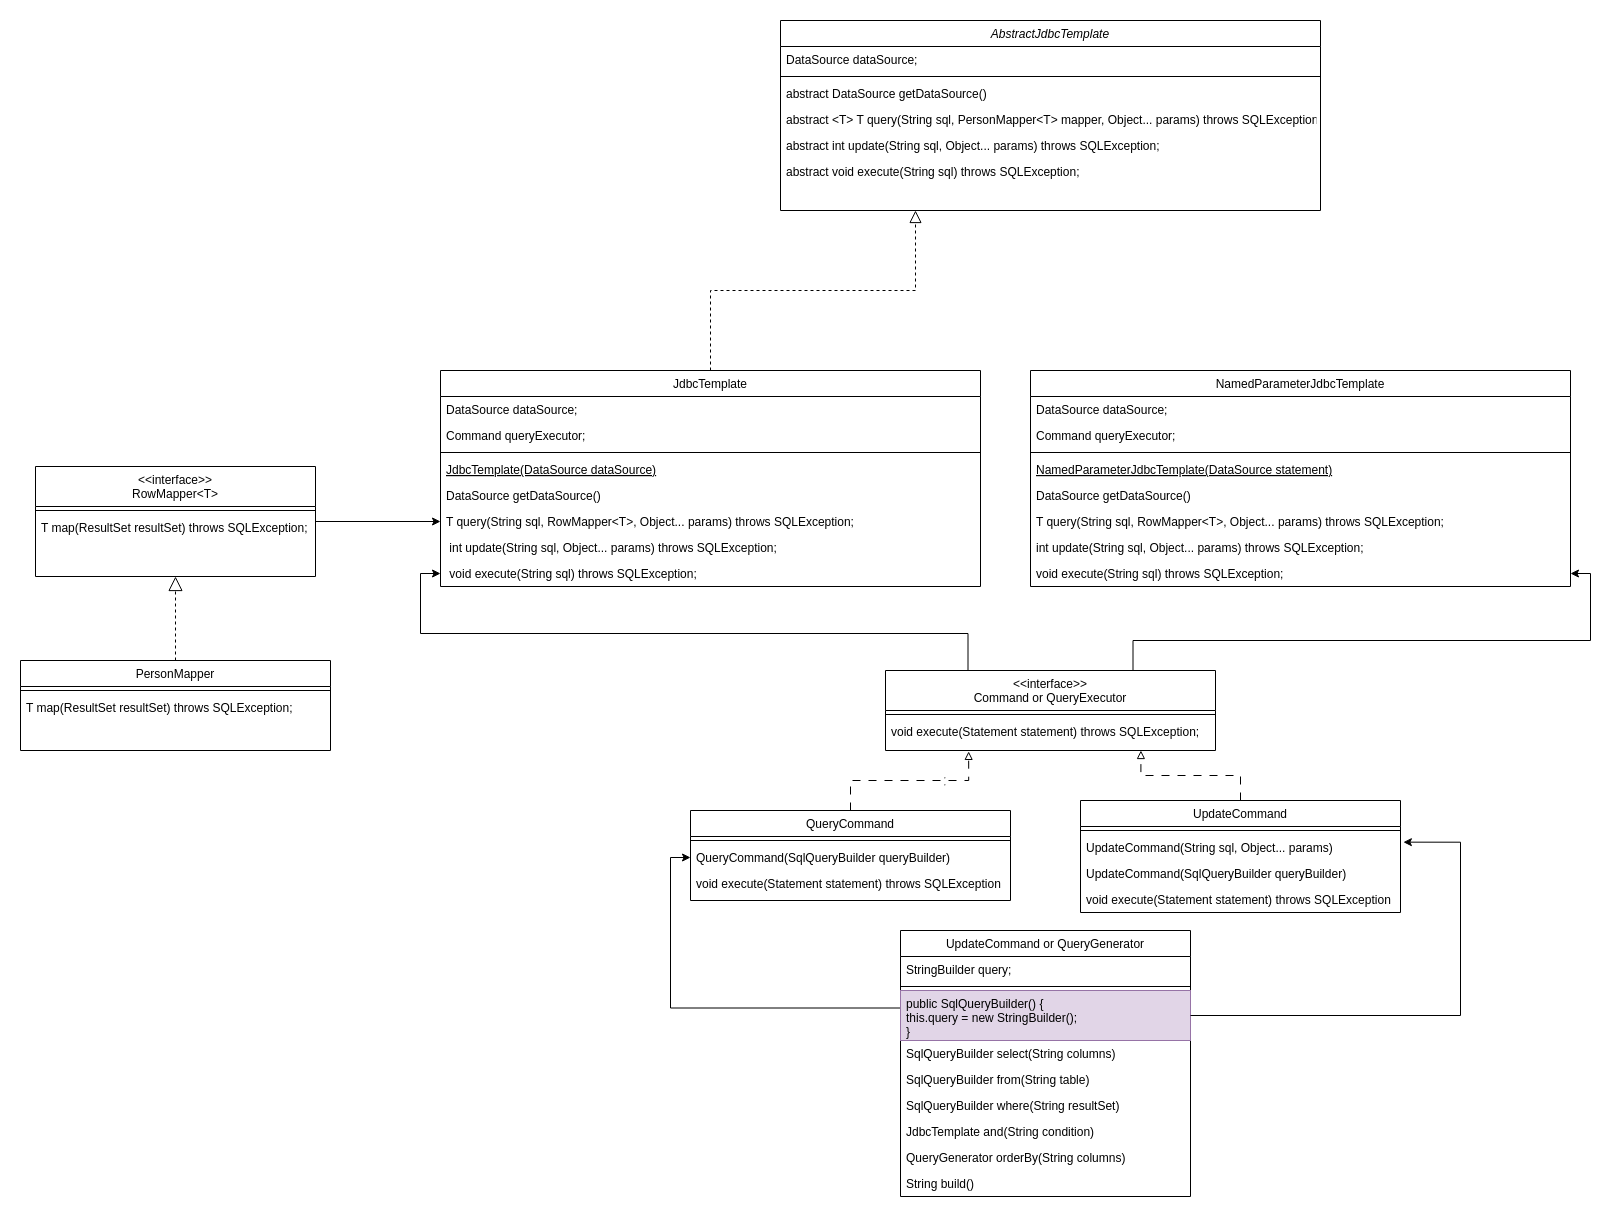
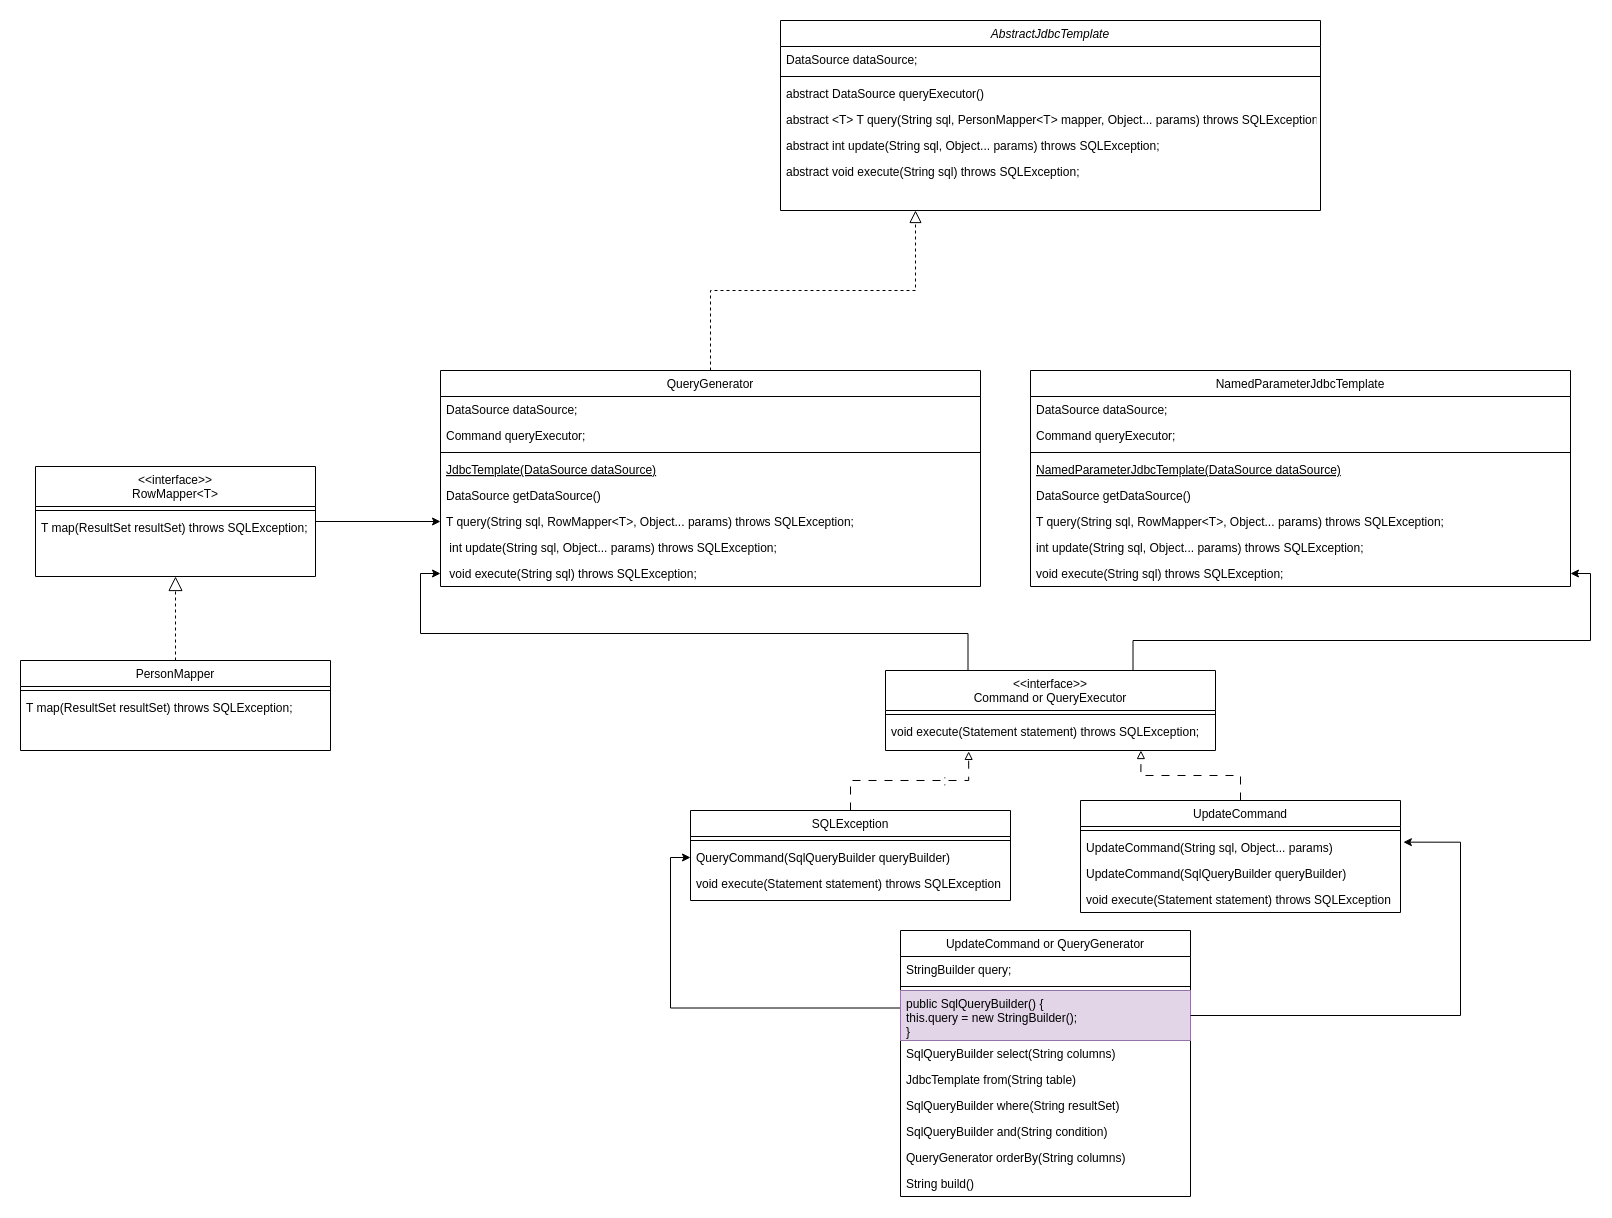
- <mxCell id="5" value="abstract DataSource getDataSource()" style="text;align=left;verticalAlign=top;spacingLeft=4;spacingRight=4;overflow=hidden;rotatable=0;points=[[0,0.5],[1,0.5]];portConstraint=eastwest;" parent="2" vertex="1"><mxGeometry y="60" width="540" height="26" as="geometry" /></mxCell>
+ <mxCell id="5" value="abstract DataSource queryExecutor()" style="text;align=left;verticalAlign=top;spacingLeft=4;spacingRight=4;overflow=hidden;rotatable=0;points=[[0,0.5],[1,0.5]];portConstraint=eastwest;" parent="2" vertex="1"><mxGeometry y="60" width="540" height="26" as="geometry" /></mxCell>
- <mxCell id="9" value="JdbcTemplate" style="swimlane;fontStyle=0;align=center;verticalAlign=top;childLayout=stackLayout;horizontal=1;startSize=26;horizontalStack=0;resizeParent=1;resizeLast=0;collapsible=1;marginBottom=0;rounded=0;shadow=0;strokeWidth=1;" parent="1" vertex="1"><mxGeometry x="440" y="370" width="540" height="216" as="geometry"><mxRectangle x="130" y="380" width="160" height="26" as="alternateBounds" /></mxGeometry></mxCell>
+ <mxCell id="9" value="QueryGenerator" style="swimlane;fontStyle=0;align=center;verticalAlign=top;childLayout=stackLayout;horizontal=1;startSize=26;horizontalStack=0;resizeParent=1;resizeLast=0;collapsible=1;marginBottom=0;rounded=0;shadow=0;strokeWidth=1;" parent="1" vertex="1"><mxGeometry x="440" y="370" width="540" height="216" as="geometry"><mxRectangle x="130" y="380" width="160" height="26" as="alternateBounds" /></mxGeometry></mxCell>
- <mxCell id="60" value="NamedParameterJdbcTemplate(DataSource statement)" style="text;align=left;verticalAlign=top;spacingLeft=4;spacingRight=4;overflow=hidden;rotatable=0;points=[[0,0.5],[1,0.5]];portConstraint=eastwest;fontStyle=4" vertex="1" parent="56"><mxGeometry y="86" width="540" height="26" as="geometry" /></mxCell>
+ <mxCell id="60" value="NamedParameterJdbcTemplate(DataSource dataSource)" style="text;align=left;verticalAlign=top;spacingLeft=4;spacingRight=4;overflow=hidden;rotatable=0;points=[[0,0.5],[1,0.5]];portConstraint=eastwest;fontStyle=4" vertex="1" parent="56"><mxGeometry y="86" width="540" height="26" as="geometry" /></mxCell>
- <mxCell id="45" value="QueryCommand" style="swimlane;fontStyle=0;align=center;verticalAlign=top;childLayout=stackLayout;horizontal=1;startSize=26;horizontalStack=0;resizeParent=1;resizeLast=0;collapsible=1;marginBottom=0;rounded=0;shadow=0;strokeWidth=1;" vertex="1" parent="1"><mxGeometry y="810" width="320" height="90" as="geometry" x="690"><mxRectangle x="340" y="380" width="170" height="26" as="alternateBounds" /></mxGeometry></mxCell>
+ <mxCell id="45" value="SQLException" style="swimlane;fontStyle=0;align=center;verticalAlign=top;childLayout=stackLayout;horizontal=1;startSize=26;horizontalStack=0;resizeParent=1;resizeLast=0;collapsible=1;marginBottom=0;rounded=0;shadow=0;strokeWidth=1;" vertex="1" parent="1"><mxGeometry y="810" width="320" height="90" as="geometry" x="690"><mxRectangle x="340" y="380" width="170" height="26" as="alternateBounds" /></mxGeometry></mxCell>
- <mxCell id="32" value="SqlQueryBuilder from(String table)" style="text;align=left;verticalAlign=top;spacingLeft=4;spacingRight=4;overflow=hidden;rotatable=0;points=[[0,0.5],[1,0.5]];portConstraint=eastwest;" vertex="1" parent="27"><mxGeometry y="136" width="290" height="26" as="geometry" /></mxCell>
+ <mxCell id="32" value="JdbcTemplate from(String table)" style="text;align=left;verticalAlign=top;spacingLeft=4;spacingRight=4;overflow=hidden;rotatable=0;points=[[0,0.5],[1,0.5]];portConstraint=eastwest;" vertex="1" parent="27"><mxGeometry y="136" width="290" height="26" as="geometry" /></mxCell>
- <mxCell id="34" value="JdbcTemplate and(String condition)" style="text;align=left;verticalAlign=top;spacingLeft=4;spacingRight=4;overflow=hidden;rotatable=0;points=[[0,0.5],[1,0.5]];portConstraint=eastwest;" vertex="1" parent="27"><mxGeometry y="188" width="290" height="26" as="geometry" /></mxCell>
+ <mxCell id="34" value="SqlQueryBuilder and(String condition)" style="text;align=left;verticalAlign=top;spacingLeft=4;spacingRight=4;overflow=hidden;rotatable=0;points=[[0,0.5],[1,0.5]];portConstraint=eastwest;" vertex="1" parent="27"><mxGeometry y="188" width="290" height="26" as="geometry" /></mxCell>
